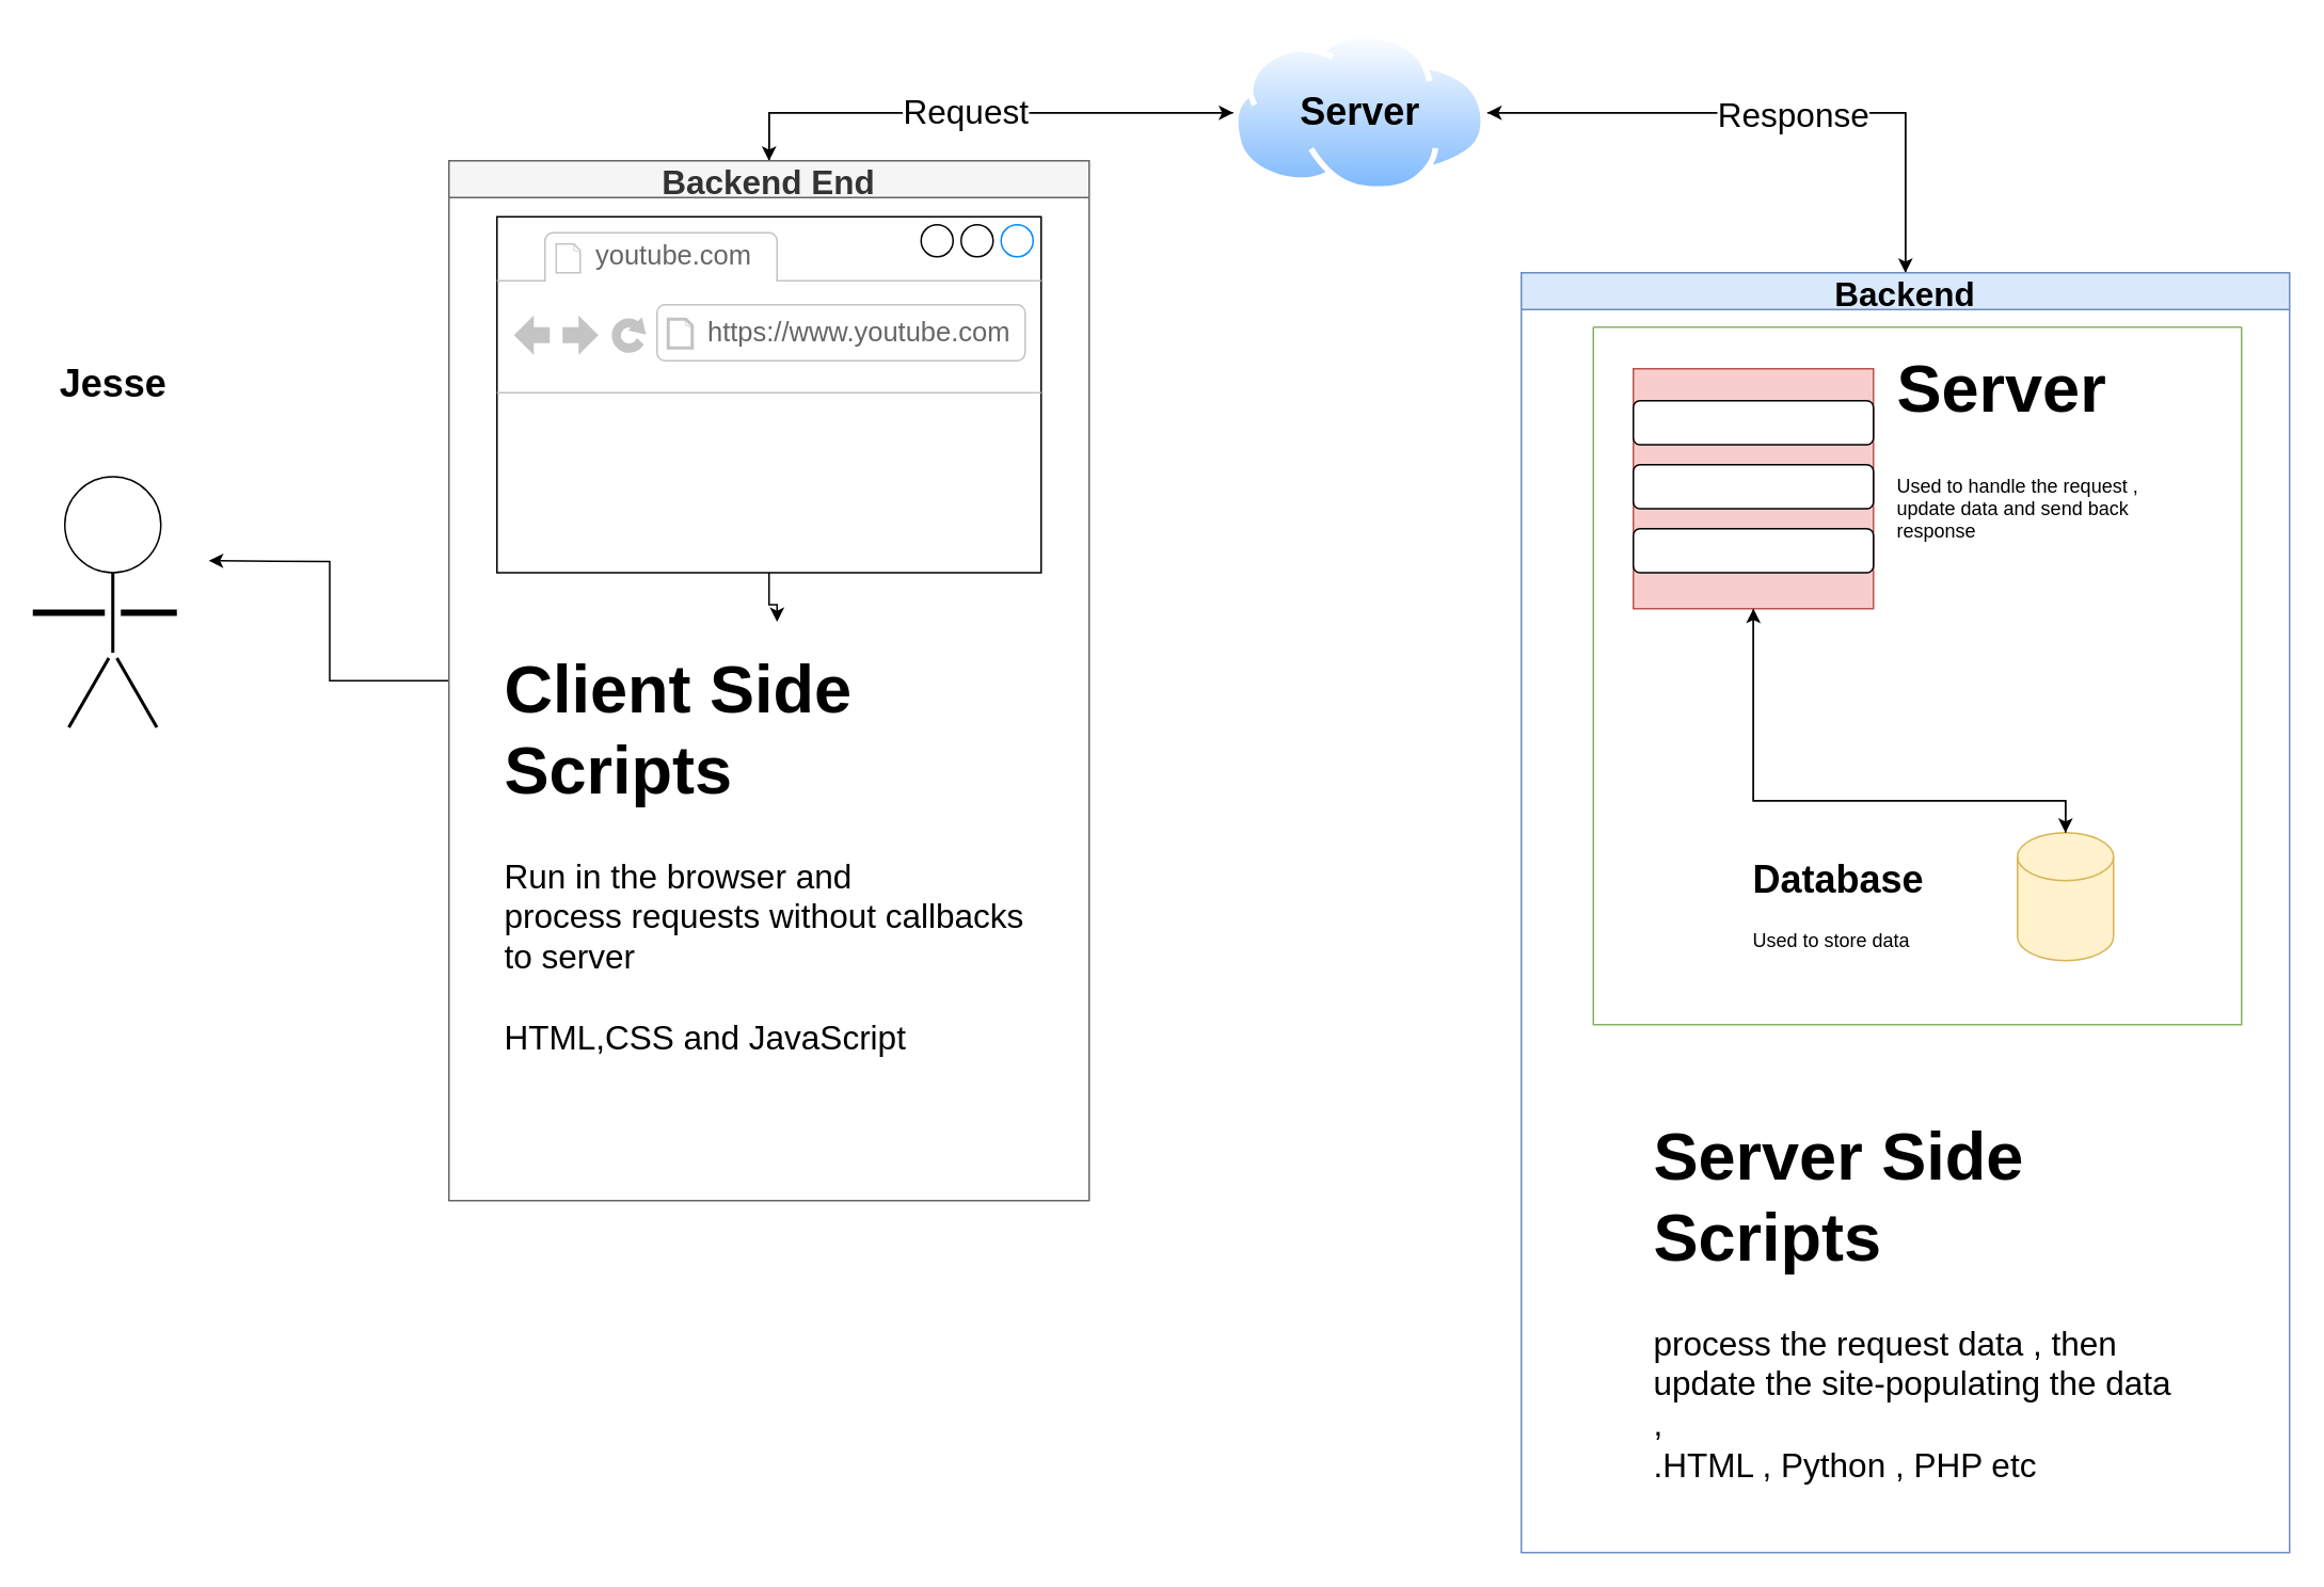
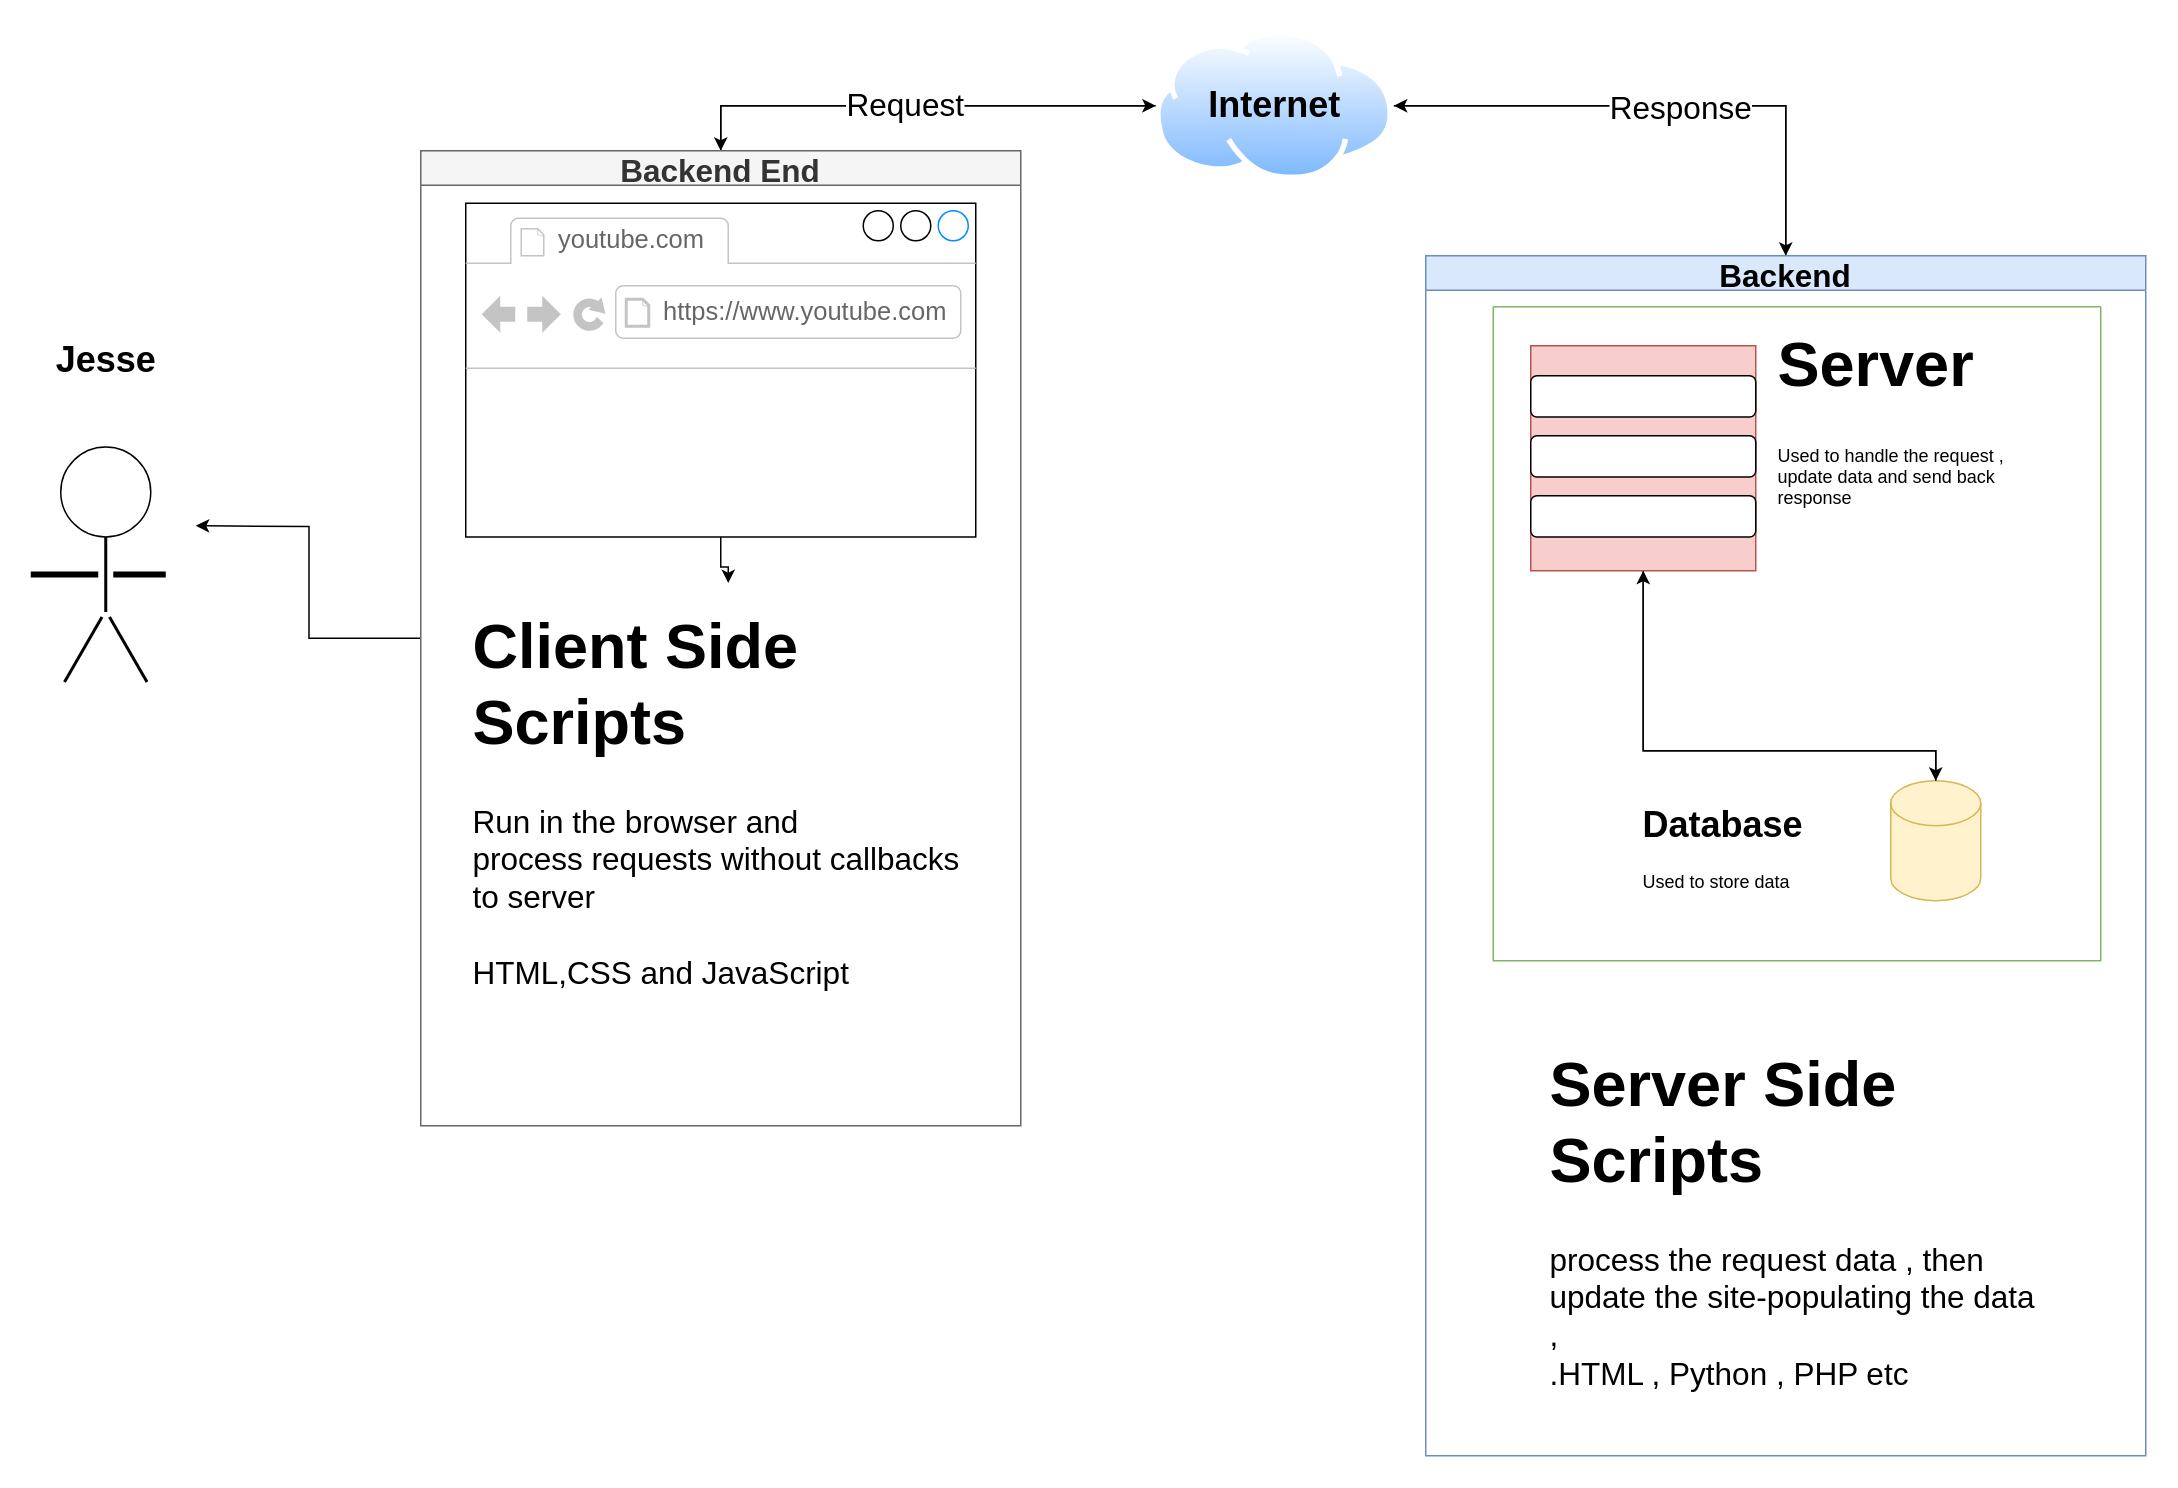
- <mxCell id="26" value="Server" style="text;strokeColor=none;fillColor=none;html=1;fontSize=24;fontStyle=1;verticalAlign=middle;align=center;" vertex="1" parent="1"><mxGeometry x="799.37" y="50" width="100" height="40" as="geometry" /></mxCell>
+ <mxCell id="26" value="Internet" style="text;strokeColor=none;fillColor=none;html=1;fontSize=24;fontStyle=1;verticalAlign=middle;align=center;" vertex="1" parent="1"><mxGeometry x="799.37" y="50" width="100" height="40" as="geometry" /></mxCell>
